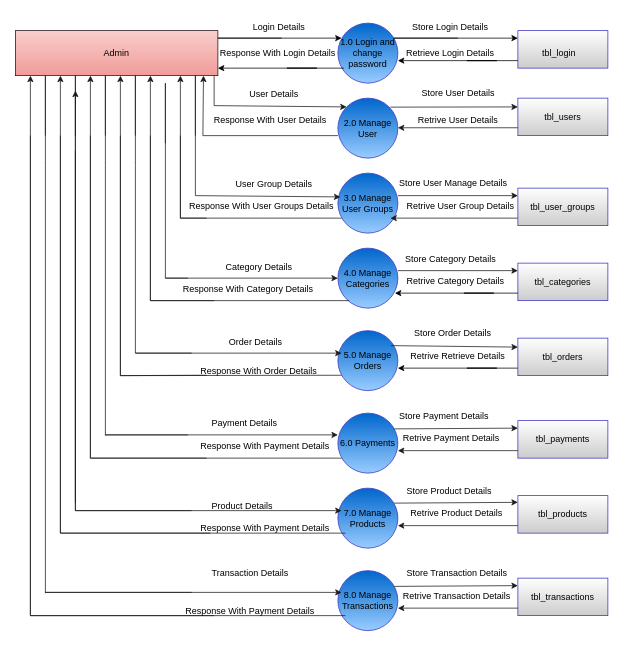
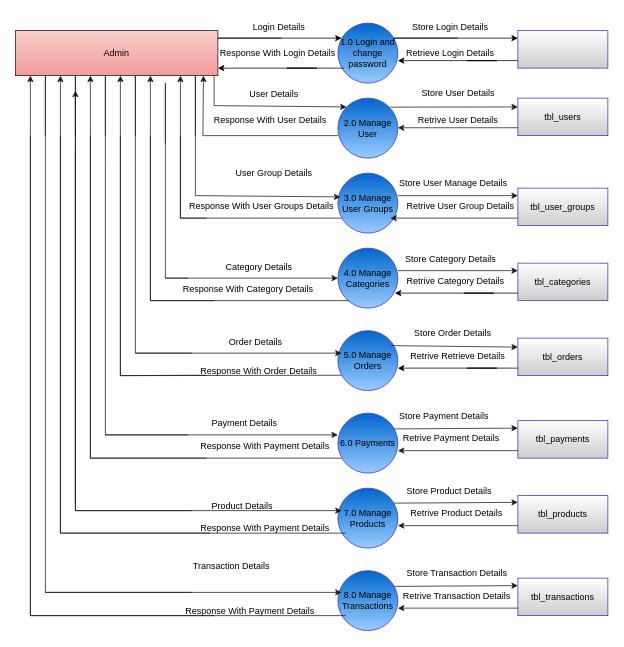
- <mxCell id="14" value="tbl_login" style="text;html=1;strokeColor=none;fillColor=none;align=center;verticalAlign=middle;whiteSpace=wrap;rounded=0;" parent="1" vertex="1"><mxGeometry x="710" y="50" width="70" height="40" as="geometry" /></mxCell>
- <mxCell id="76" value="User Group Details" style="text;html=1;strokeColor=none;fillColor=none;align=center;verticalAlign=middle;whiteSpace=wrap;rounded=0;" parent="1" vertex="1"><mxGeometry x="310" y="230" width="110" height="30" as="geometry" /></mxCell>
+ <mxCell id="76" value="User Group Details" style="text;html=1;strokeColor=none;fillColor=none;align=center;verticalAlign=middle;whiteSpace=wrap;rounded=0;" parent="1" vertex="1"><mxGeometry x="310" y="215" width="110" height="30" as="geometry" /></mxCell>
- <mxCell id="86" value="Transaction Details" style="text;whiteSpace=wrap;html=1;" parent="1" vertex="1"><mxGeometry x="280" y="750" width="140" height="40" as="geometry" /></mxCell>
+ <mxCell id="86" value="Transaction Details" style="text;whiteSpace=wrap;html=1;" parent="1" vertex="1"><mxGeometry x="255" y="740" width="140" height="40" as="geometry" /></mxCell>
